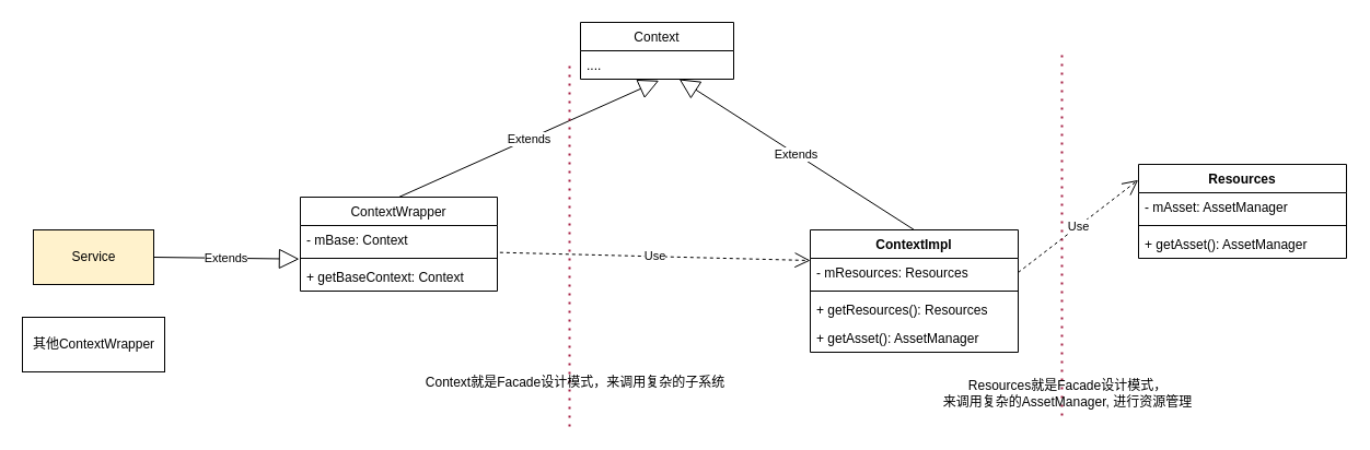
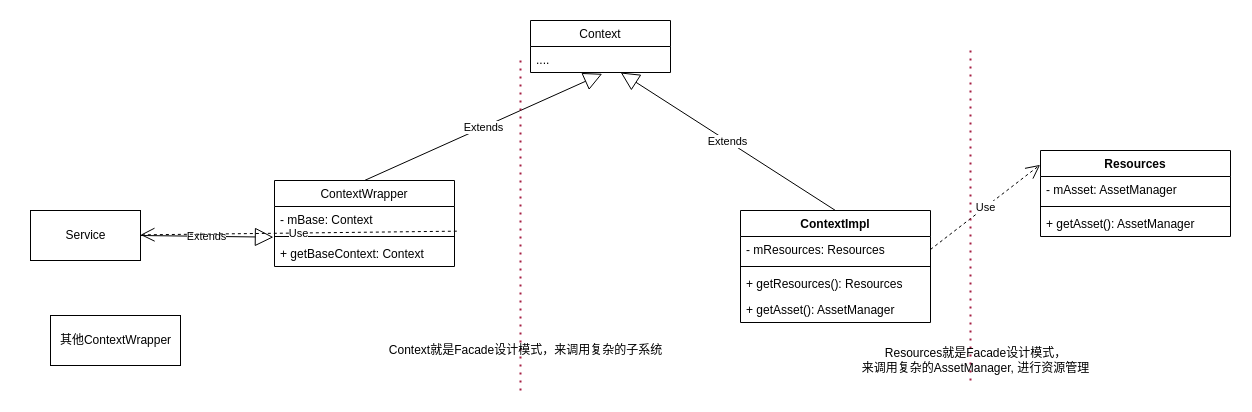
- <mxCell id="18" value="Use" style="endArrow=open;endSize=12;dashed=1;html=1;exitX=1.013;exitY=0.949;exitDx=0;exitDy=0;exitPerimeter=0;entryX=0;entryY=0.25;entryDx=0;entryDy=0;" edge="1" parent="1" source="5" target="9"><mxGeometry width="160" relative="1" as="geometry"><mxPoint x="420" y="200" as="sourcePoint" /><mxPoint x="580" y="200" as="targetPoint" /></mxGeometry></mxCell>
+ <mxCell id="18" value="Use" style="endArrow=open;endSize=12;dashed=1;html=1;exitX=1.013;exitY=0.949;exitDx=0;exitDy=0;exitPerimeter=0;" edge="1" parent="1" source="5" target="2"><mxGeometry width="160" relative="1" as="geometry"><mxPoint x="420" y="200" as="sourcePoint" /><mxPoint x="580" y="200" as="targetPoint" /></mxGeometry></mxCell>
- <mxCell id="2" value="Service" style="html=1;fillColor=#fff2cc;" vertex="1" parent="1"><mxGeometry x="30" y="210" width="110" height="50" as="geometry" /></mxCell>
+ <mxCell id="2" value="Service" style="html=1;" vertex="1" parent="1"><mxGeometry x="30" y="210" width="110" height="50" as="geometry" /></mxCell>
- <mxCell id="3" value="其他ContextWrapper&lt;br&gt;" style="html=1;" vertex="1" parent="1"><mxGeometry x="20" y="290" width="130" height="50" as="geometry" /></mxCell>
+ <mxCell id="3" value="其他ContextWrapper&lt;br&gt;" style="html=1;" vertex="1" parent="1"><mxGeometry x="50" y="315" width="130" height="50" as="geometry" /></mxCell>
